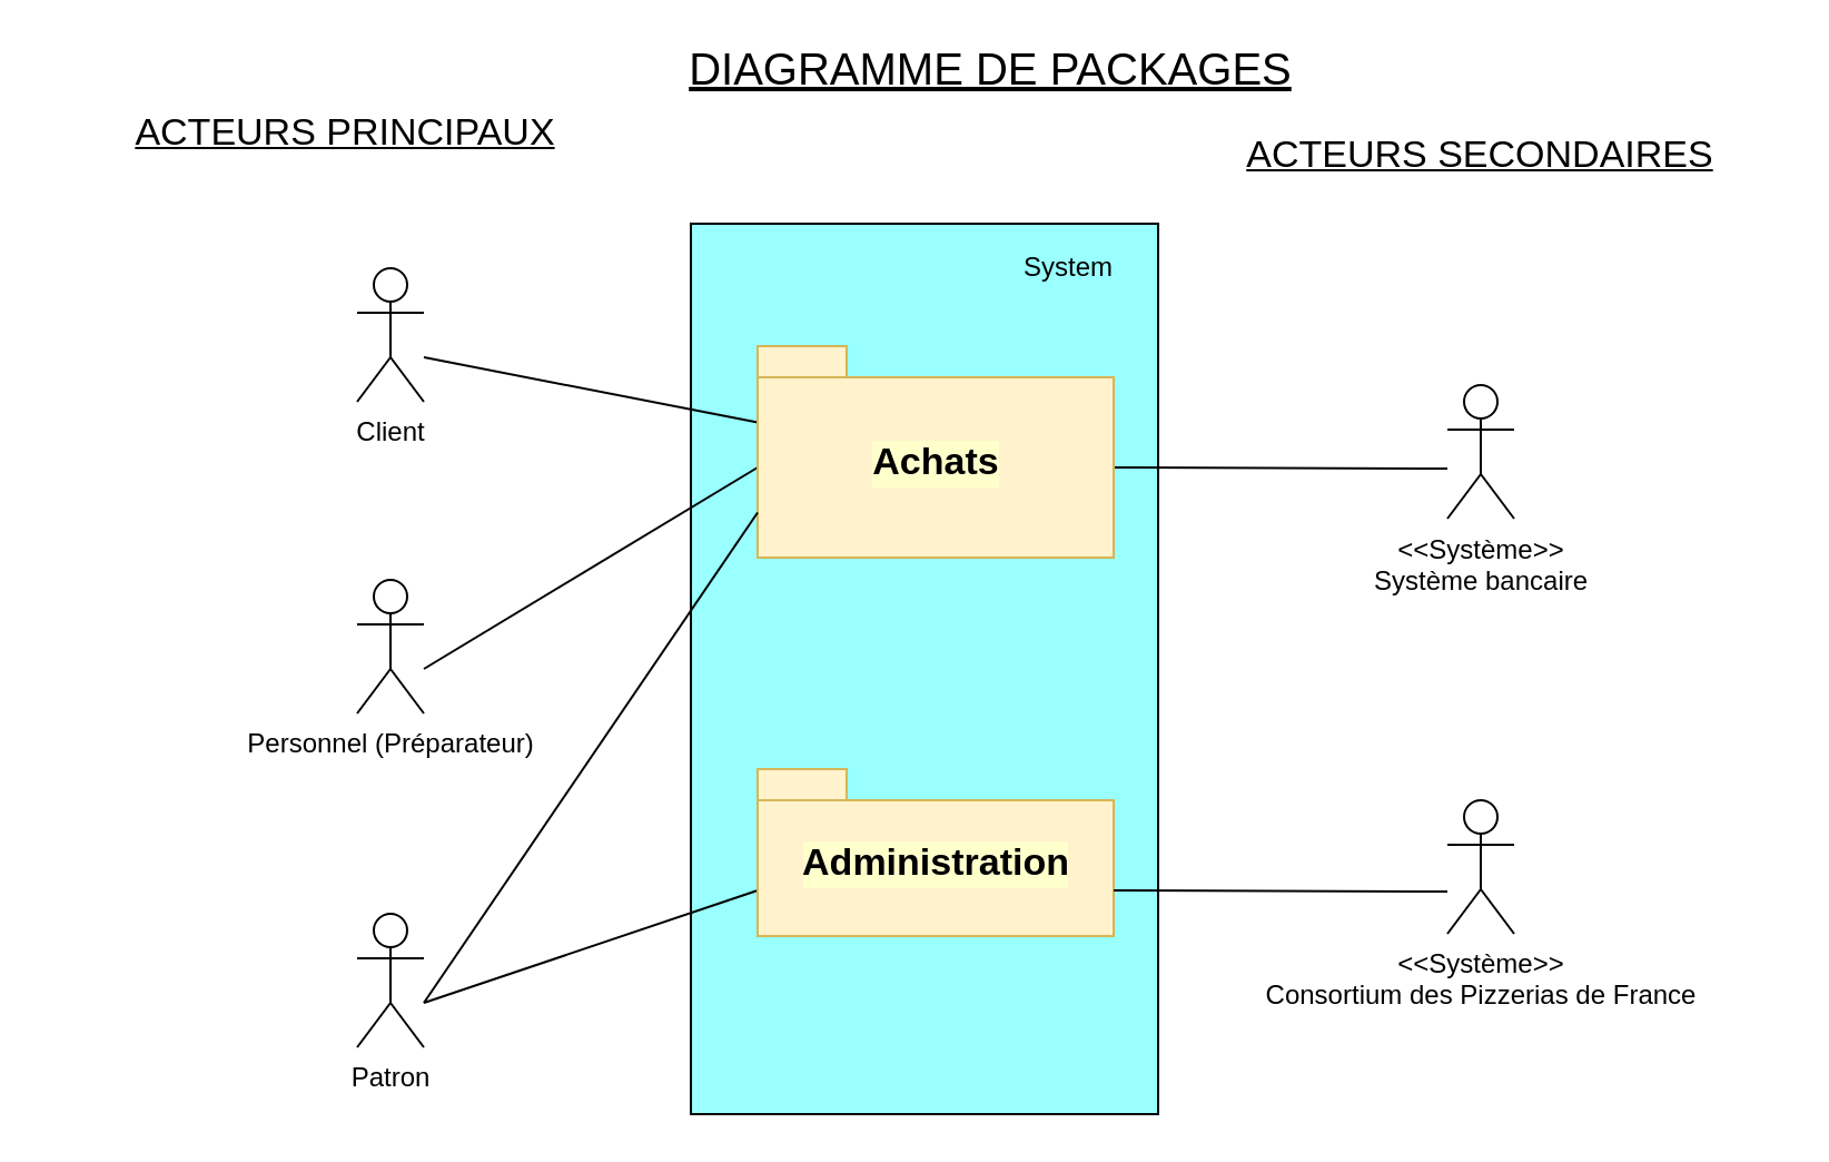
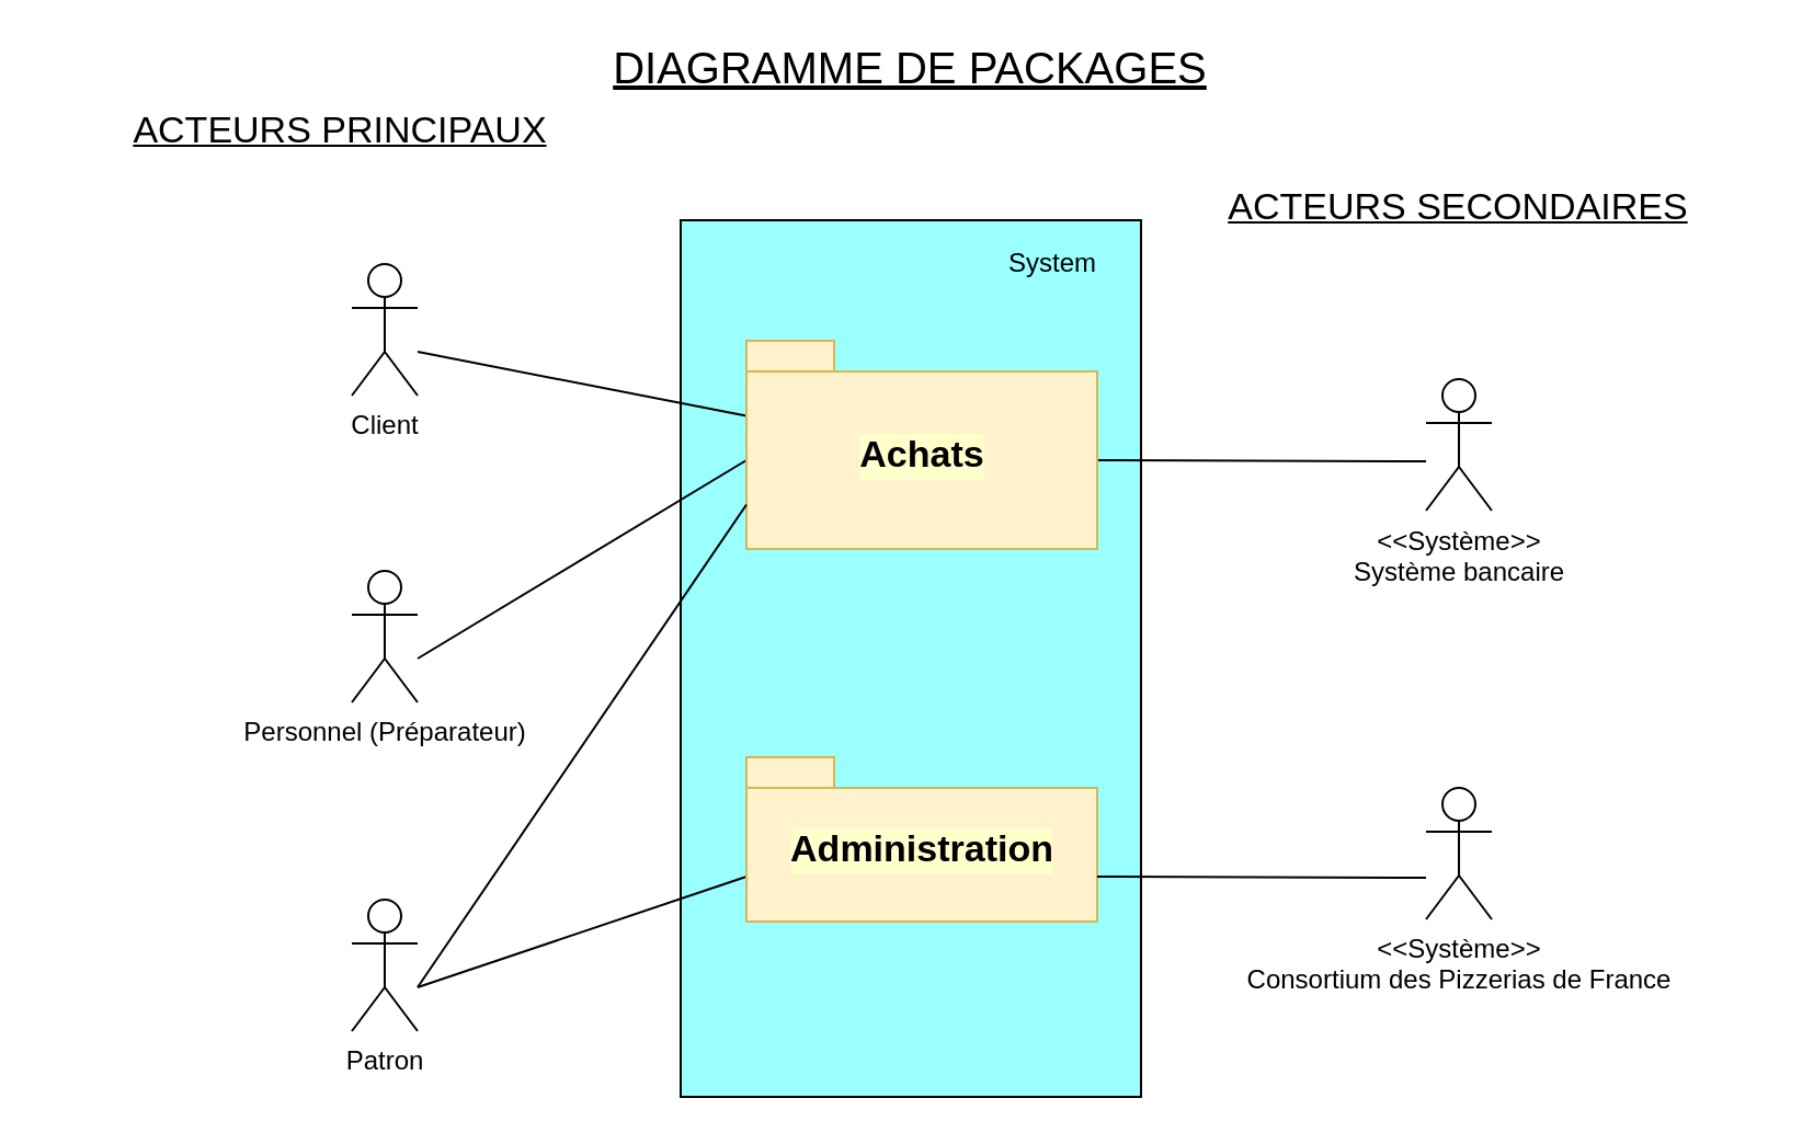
- <mxCell id="18" value="DIAGRAMME DE PACKAGES" style="text;html=1;strokeColor=none;fillColor=none;align=center;verticalAlign=middle;whiteSpace=wrap;rounded=0;labelBackgroundColor=none;fontSize=20;fontColor=#000000;fontStyle=4" parent="1" vertex="1"><mxGeometry x="170" y="20" width="550" height="20" as="geometry" /></mxCell>
+ <mxCell id="18" value="DIAGRAMME DE PACKAGES" style="text;html=1;strokeColor=none;fillColor=none;align=center;verticalAlign=middle;whiteSpace=wrap;rounded=0;labelBackgroundColor=none;fontSize=20;fontColor=#000000;fontStyle=4" parent="1" vertex="1"><mxGeometry x="140" y="20" width="550" height="20" as="geometry" /></mxCell>
- <mxCell id="14" value="ACTEURS SECONDAIRES" style="text;html=1;strokeColor=none;fillColor=none;align=center;verticalAlign=middle;whiteSpace=wrap;rounded=0;fontSize=17;fontStyle=4" parent="1" vertex="1"><mxGeometry x="530" y="60" width="270" height="20" as="geometry" /></mxCell>
+ <mxCell id="14" value="ACTEURS SECONDAIRES" style="text;html=1;strokeColor=none;fillColor=none;align=center;verticalAlign=middle;whiteSpace=wrap;rounded=0;fontSize=17;fontStyle=4" parent="1" vertex="1"><mxGeometry x="530" y="85" width="270" height="20" as="geometry" /></mxCell>
